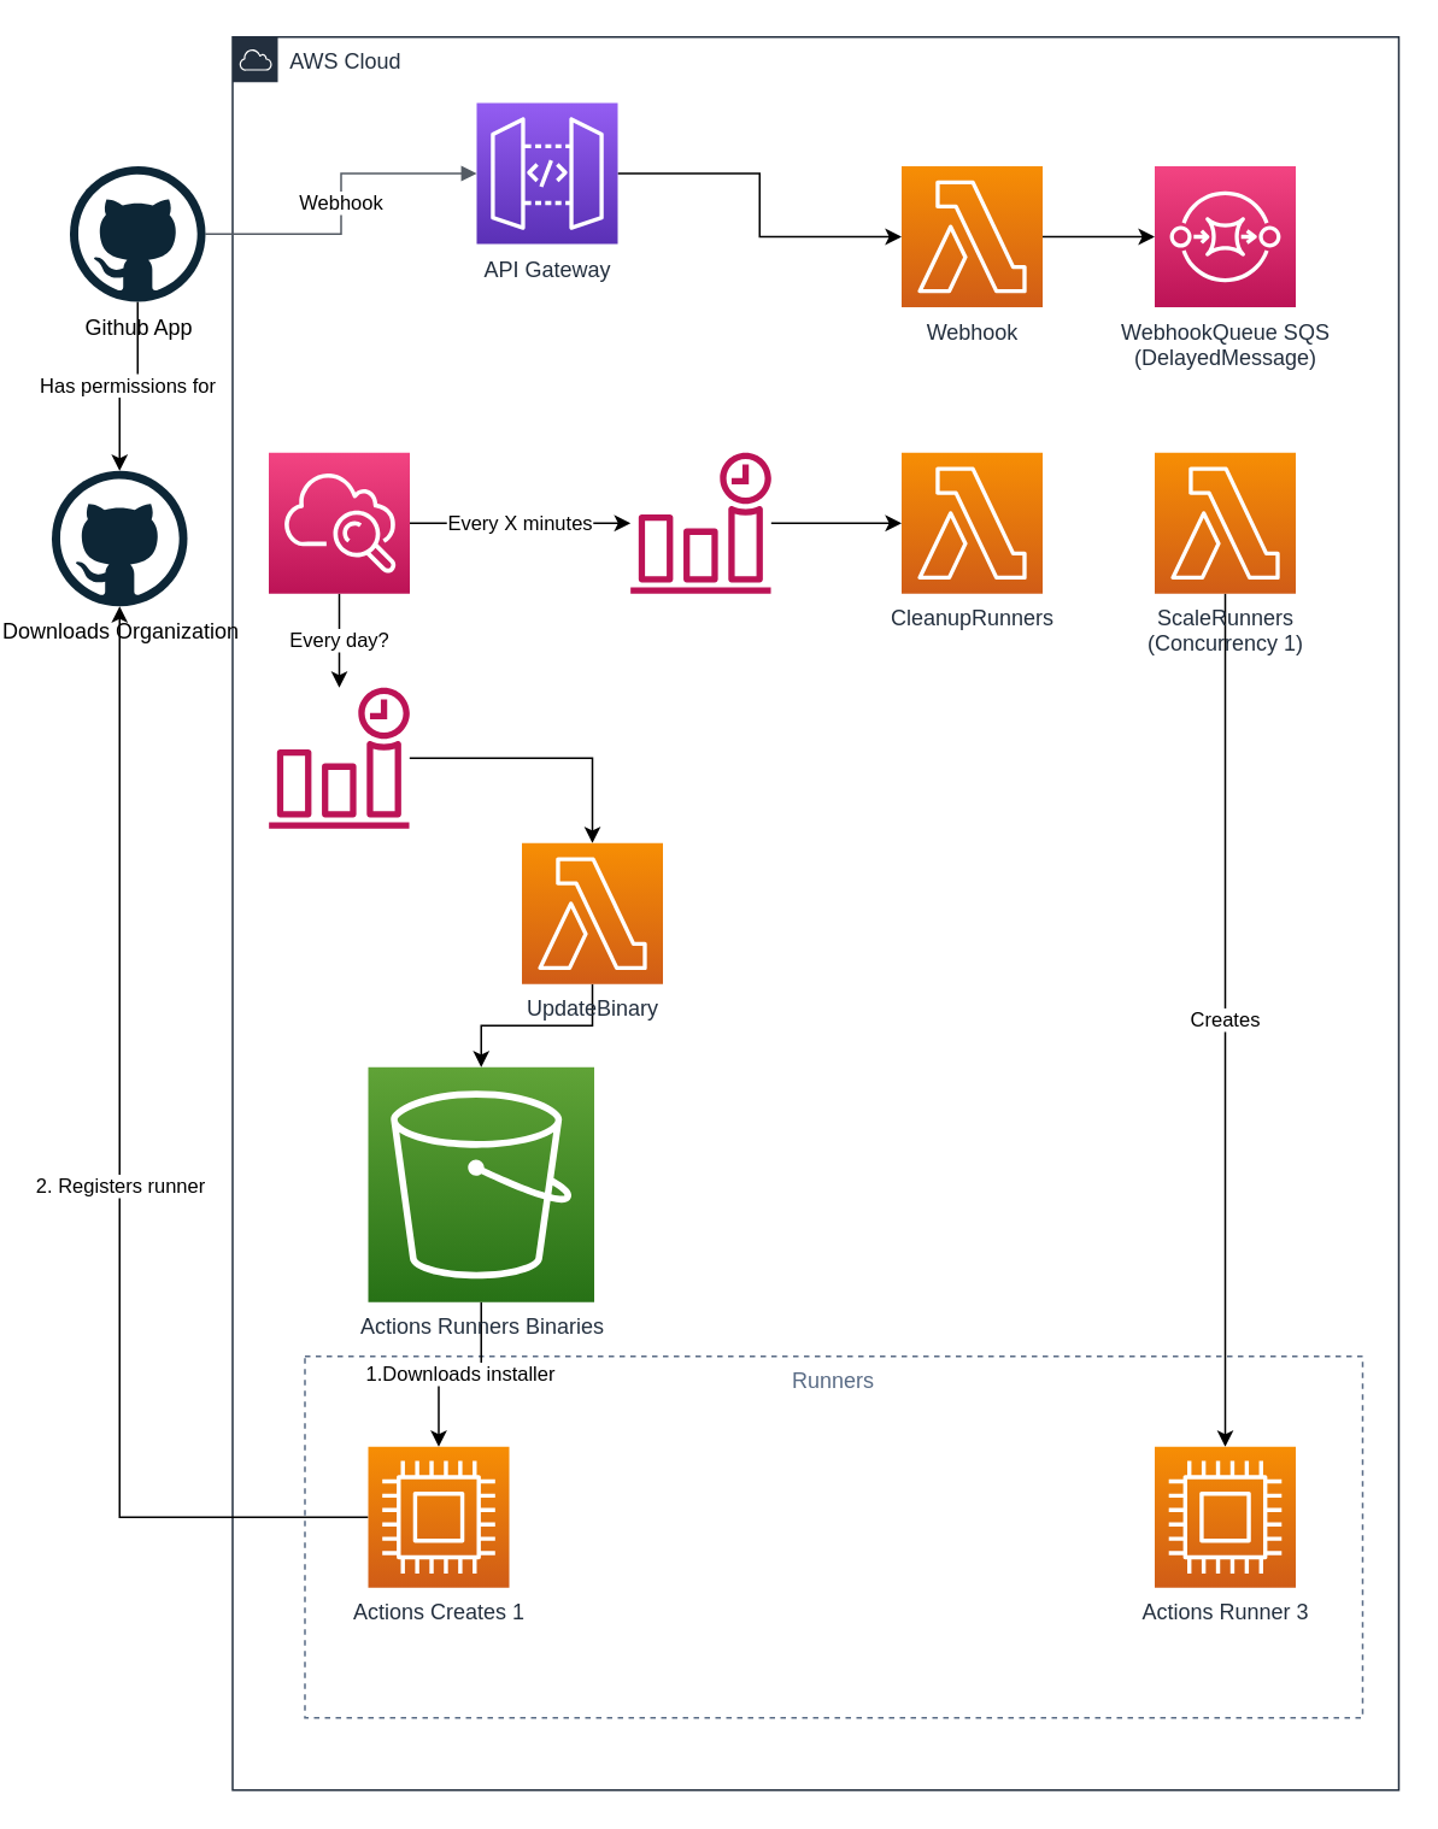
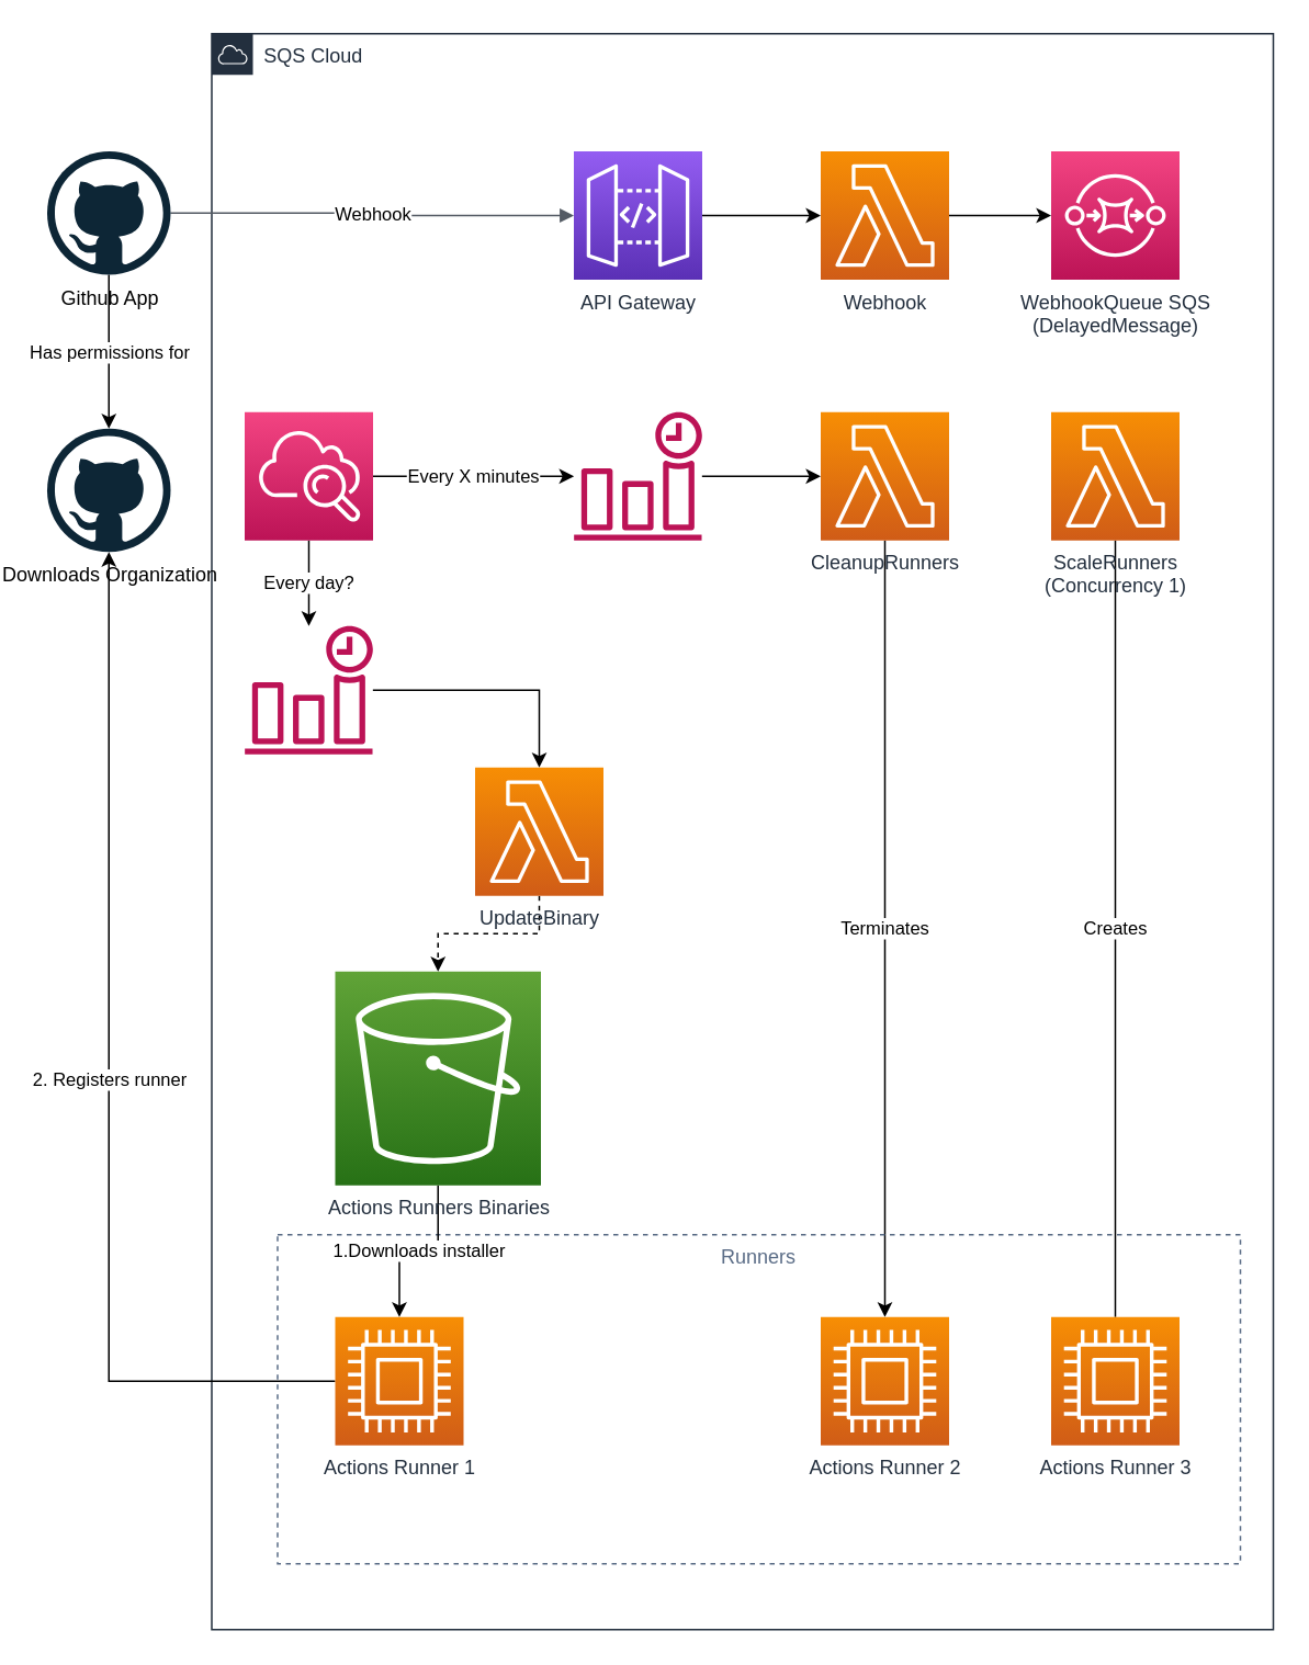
- <mxCell id="2" value="AWS Cloud" style="points=[[0,0],[0.25,0],[0.5,0],[0.75,0],[1,0],[1,0.25],[1,0.5],[1,0.75],[1,1],[0.75,1],[0.5,1],[0.25,1],[0,1],[0,0.75],[0,0.5],[0,0.25]];outlineConnect=0;gradientColor=none;html=1;whiteSpace=wrap;fontSize=12;fontStyle=0;shape=mxgraph.aws4.group;grIcon=mxgraph.aws4.group_aws_cloud;strokeColor=#232F3E;fillColor=none;verticalAlign=top;align=left;spacingLeft=30;fontColor=#232F3E;dashed=0;" parent="1" vertex="1"><mxGeometry x="120" y="20" width="645" height="970" as="geometry" /></mxCell>
+ <mxCell id="2" value="SQS Cloud" style="points=[[0,0],[0.25,0],[0.5,0],[0.75,0],[1,0],[1,0.25],[1,0.5],[1,0.75],[1,1],[0.75,1],[0.5,1],[0.25,1],[0,1],[0,0.75],[0,0.5],[0,0.25]];outlineConnect=0;gradientColor=none;html=1;whiteSpace=wrap;fontSize=12;fontStyle=0;shape=mxgraph.aws4.group;grIcon=mxgraph.aws4.group_aws_cloud;strokeColor=#232F3E;fillColor=none;verticalAlign=top;align=left;spacingLeft=30;fontColor=#232F3E;dashed=0;" parent="1" vertex="1"><mxGeometry x="120" y="20" width="645" height="970" as="geometry" /></mxCell>
- <mxCell id="4" value="API Gateway" style="outlineConnect=0;fontColor=#232F3E;gradientColor=#945DF2;gradientDirection=north;fillColor=#5A30B5;strokeColor=#ffffff;dashed=0;verticalLabelPosition=bottom;verticalAlign=top;align=center;html=1;fontSize=12;fontStyle=0;aspect=fixed;shape=mxgraph.aws4.resourceIcon;resIcon=mxgraph.aws4.api_gateway;" parent="1" vertex="1"><mxGeometry x="255" y="56.5" width="78" height="78" as="geometry" /></mxCell>
+ <mxCell id="4" value="API Gateway" style="outlineConnect=0;fontColor=#232F3E;gradientColor=#945DF2;gradientDirection=north;fillColor=#5A30B5;strokeColor=#ffffff;dashed=0;verticalLabelPosition=bottom;verticalAlign=top;align=center;html=1;fontSize=12;fontStyle=0;aspect=fixed;shape=mxgraph.aws4.resourceIcon;resIcon=mxgraph.aws4.api_gateway;" parent="1" vertex="1"><mxGeometry x="340" y="91.5" width="78" height="78" as="geometry" /></mxCell>
- <mxCell id="7" value="Github App&lt;br&gt;" style="dashed=0;outlineConnect=0;html=1;align=center;labelPosition=center;verticalLabelPosition=bottom;verticalAlign=top;shape=mxgraph.weblogos.github" parent="1" vertex="1"><mxGeometry x="30" y="91.5" width="75" height="75" as="geometry" /></mxCell>
+ <mxCell id="7" value="Github App&lt;br&gt;" style="dashed=0;outlineConnect=0;html=1;align=center;labelPosition=center;verticalLabelPosition=bottom;verticalAlign=top;shape=mxgraph.weblogos.github" parent="1" vertex="1"><mxGeometry x="20" y="91.5" width="75" height="75" as="geometry" /></mxCell>
+ <mxCell id="18" value="Terminates" style="edgeStyle=orthogonalEdgeStyle;rounded=0;orthogonalLoop=1;jettySize=auto;html=1;" parent="1" source="19" target="30" edge="1"><mxGeometry relative="1" as="geometry" /></mxCell>
- <mxCell id="28" style="edgeStyle=orthogonalEdgeStyle;rounded=0;orthogonalLoop=1;jettySize=auto;html=1;" parent="1" source="29" target="25" edge="1"><mxGeometry relative="1" as="geometry" /></mxCell>
+ <mxCell id="28" style="edgeStyle=orthogonalEdgeStyle;rounded=0;orthogonalLoop=1;jettySize=auto;html=1;dashed=1;" parent="1" source="29" target="25" edge="1"><mxGeometry relative="1" as="geometry" /></mxCell>
- <mxCell id="11" value="Creates" style="edgeStyle=orthogonalEdgeStyle;rounded=0;orthogonalLoop=1;jettySize=auto;html=1;" parent="1" source="12" target="23" edge="1"><mxGeometry relative="1" as="geometry" /></mxCell>
+ <mxCell id="11" value="Creates" style="edgeStyle=orthogonalEdgeStyle;rounded=0;orthogonalLoop=1;jettySize=auto;html=1;endArrow=none;" parent="1" source="12" target="23" edge="1"><mxGeometry relative="1" as="geometry" /></mxCell>
+ <mxCell id="30" value="Actions Runner 2" style="outlineConnect=0;fontColor=#232F3E;gradientColor=#F78E04;gradientDirection=north;fillColor=#D05C17;strokeColor=#ffffff;dashed=0;verticalLabelPosition=bottom;verticalAlign=top;align=center;html=1;fontSize=12;fontStyle=0;aspect=fixed;shape=mxgraph.aws4.resourceIcon;resIcon=mxgraph.aws4.compute;" parent="1" vertex="1"><mxGeometry x="490" y="800" width="78" height="78" as="geometry" /></mxCell>
- <mxCell id="22" value="Actions Creates 1" style="outlineConnect=0;fontColor=#232F3E;gradientColor=#F78E04;gradientDirection=north;fillColor=#D05C17;strokeColor=#ffffff;dashed=0;verticalLabelPosition=bottom;verticalAlign=top;align=center;html=1;fontSize=12;fontStyle=0;aspect=fixed;shape=mxgraph.aws4.resourceIcon;resIcon=mxgraph.aws4.compute;" parent="1" vertex="1"><mxGeometry x="195" y="800" width="78" height="78" as="geometry" /></mxCell>
+ <mxCell id="22" value="Actions Runner 1" style="outlineConnect=0;fontColor=#232F3E;gradientColor=#F78E04;gradientDirection=north;fillColor=#D05C17;strokeColor=#ffffff;dashed=0;verticalLabelPosition=bottom;verticalAlign=top;align=center;html=1;fontSize=12;fontStyle=0;aspect=fixed;shape=mxgraph.aws4.resourceIcon;resIcon=mxgraph.aws4.compute;" parent="1" vertex="1"><mxGeometry x="195" y="800" width="78" height="78" as="geometry" /></mxCell>
